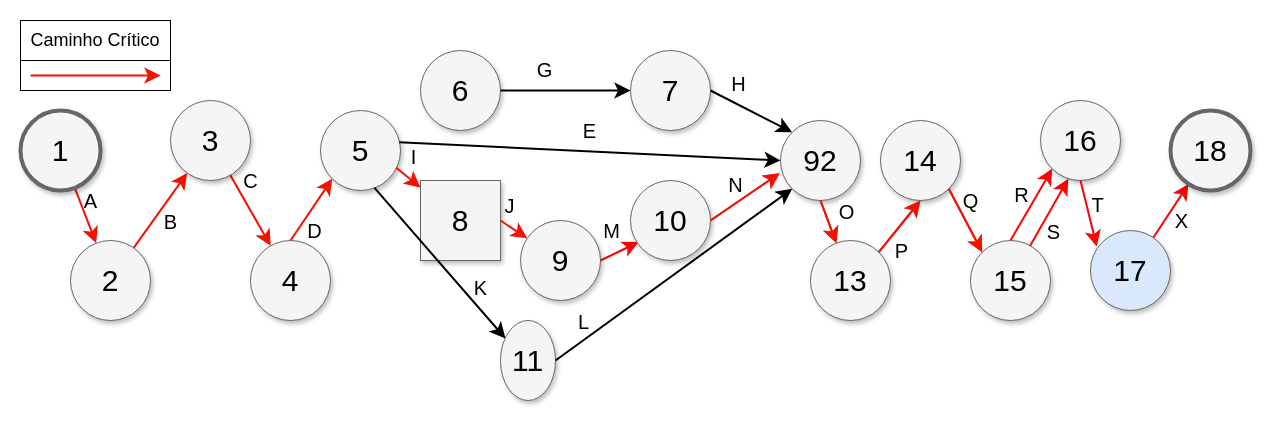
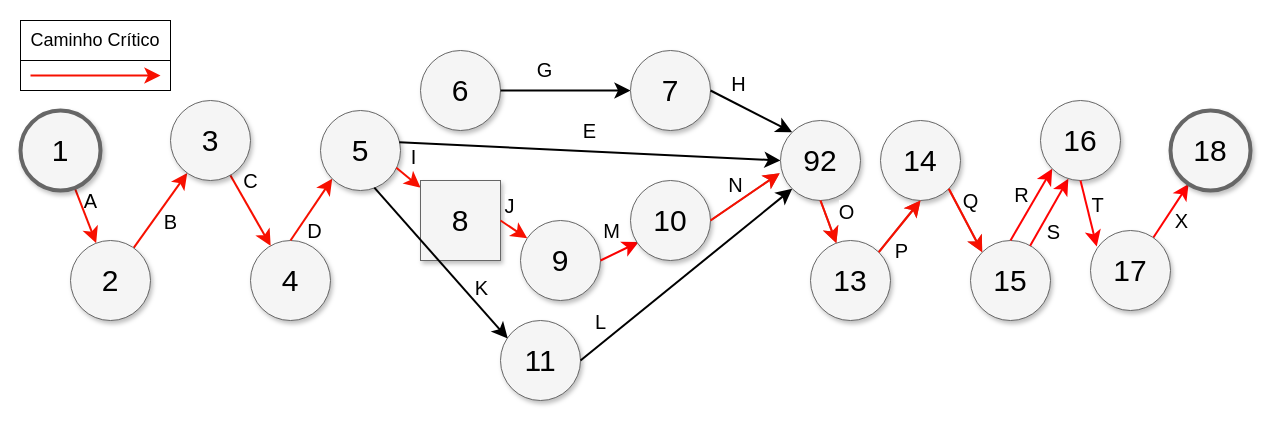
- <mxCell id="58" value="17" style="ellipse;whiteSpace=wrap;html=1;rounded=0;shadow=1;strokeColor=#666666;strokeWidth=1;fontSize=30;align=center;fillColor=#dae8fc;" vertex="1" parent="1"><mxGeometry x="1090" y="230" width="80" height="80" as="geometry" /></mxCell>
+ <mxCell id="58" value="17" style="ellipse;whiteSpace=wrap;html=1;rounded=0;shadow=1;strokeColor=#666666;strokeWidth=1;fontSize=30;align=center;fillColor=#f5f5f5;" vertex="1" parent="1"><mxGeometry x="1090" y="230" width="80" height="80" as="geometry" /></mxCell>
- <mxCell id="33" value="11" style="ellipse;whiteSpace=wrap;html=1;rounded=0;shadow=1;strokeColor=#666666;strokeWidth=1;fontSize=30;align=center;fillColor=#f5f5f5;" vertex="1" parent="1"><mxGeometry x="500" y="320" width="55" height="80" as="geometry" /></mxCell>
+ <mxCell id="33" value="11" style="ellipse;whiteSpace=wrap;html=1;rounded=0;shadow=1;strokeColor=#666666;strokeWidth=1;fontSize=30;align=center;fillColor=#f5f5f5;" vertex="1" parent="1"><mxGeometry x="500" y="320" width="80" height="80" as="geometry" /></mxCell>
